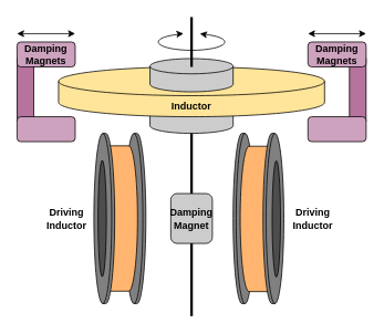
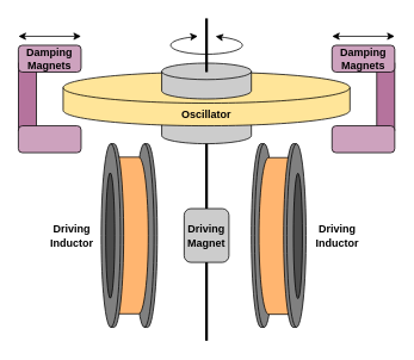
- <mxCell id="34" value="&lt;b&gt;Inductor&lt;/b&gt;" style="text;html=1;strokeColor=none;fillColor=none;align=center;verticalAlign=middle;whiteSpace=wrap;rounded=0;" vertex="1" parent="1"><mxGeometry x="200" y="113" width="60" height="30" as="geometry" /></mxCell>
+ <mxCell id="34" value="&lt;b&gt;Oscillator&lt;/b&gt;" style="text;html=1;strokeColor=none;fillColor=none;align=center;verticalAlign=middle;whiteSpace=wrap;rounded=0;" vertex="1" parent="1"><mxGeometry x="200" y="113" width="60" height="30" as="geometry" /></mxCell>
- <mxCell id="31" value="&lt;b&gt;Damping Magnet&lt;/b&gt;" style="rounded=1;whiteSpace=wrap;html=1;fillColor=#CCCCCC;" vertex="1" parent="1"><mxGeometry x="205" y="232.5" width="50" height="60" as="geometry" /></mxCell>
+ <mxCell id="31" value="&lt;b&gt;Driving Magnet&lt;/b&gt;" style="rounded=1;whiteSpace=wrap;html=1;fillColor=#CCCCCC;" vertex="1" parent="1"><mxGeometry x="205" y="232.5" width="50" height="60" as="geometry" /></mxCell>
